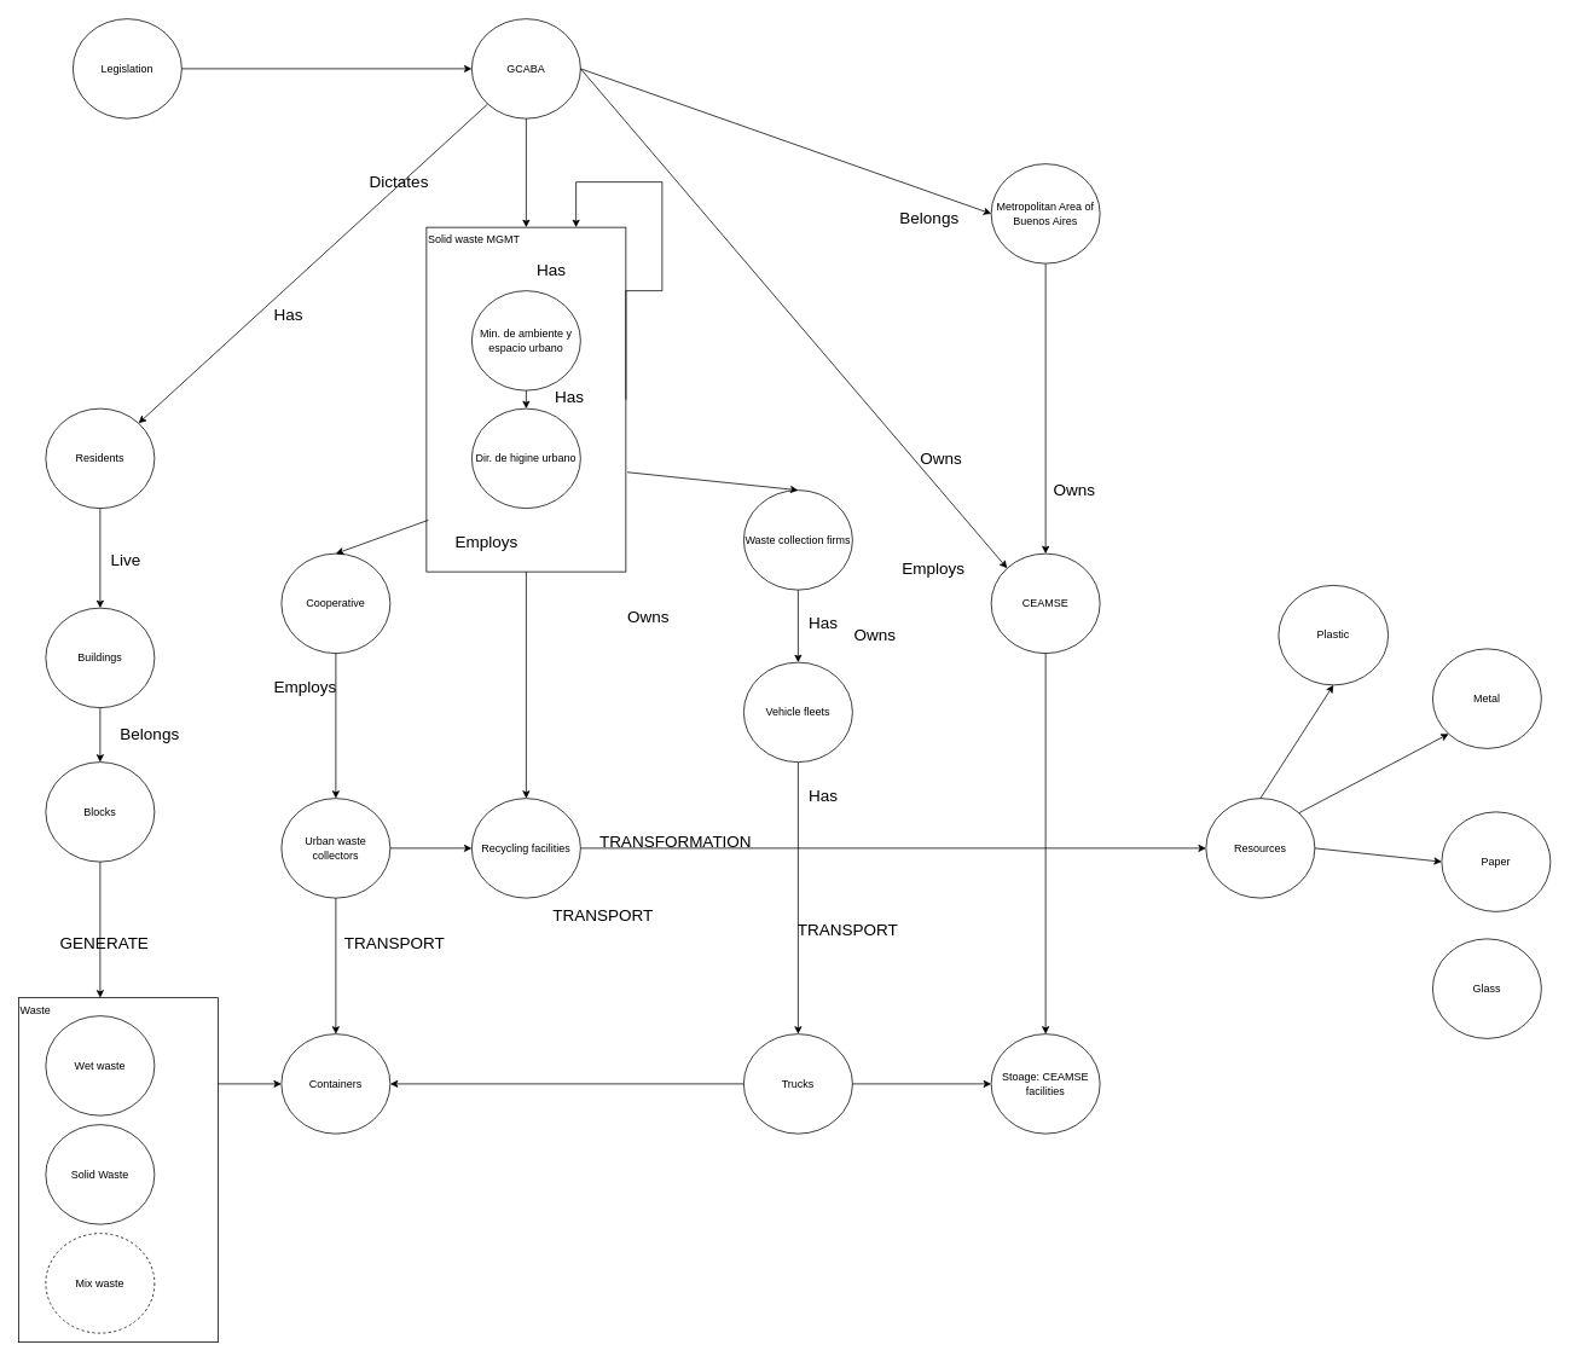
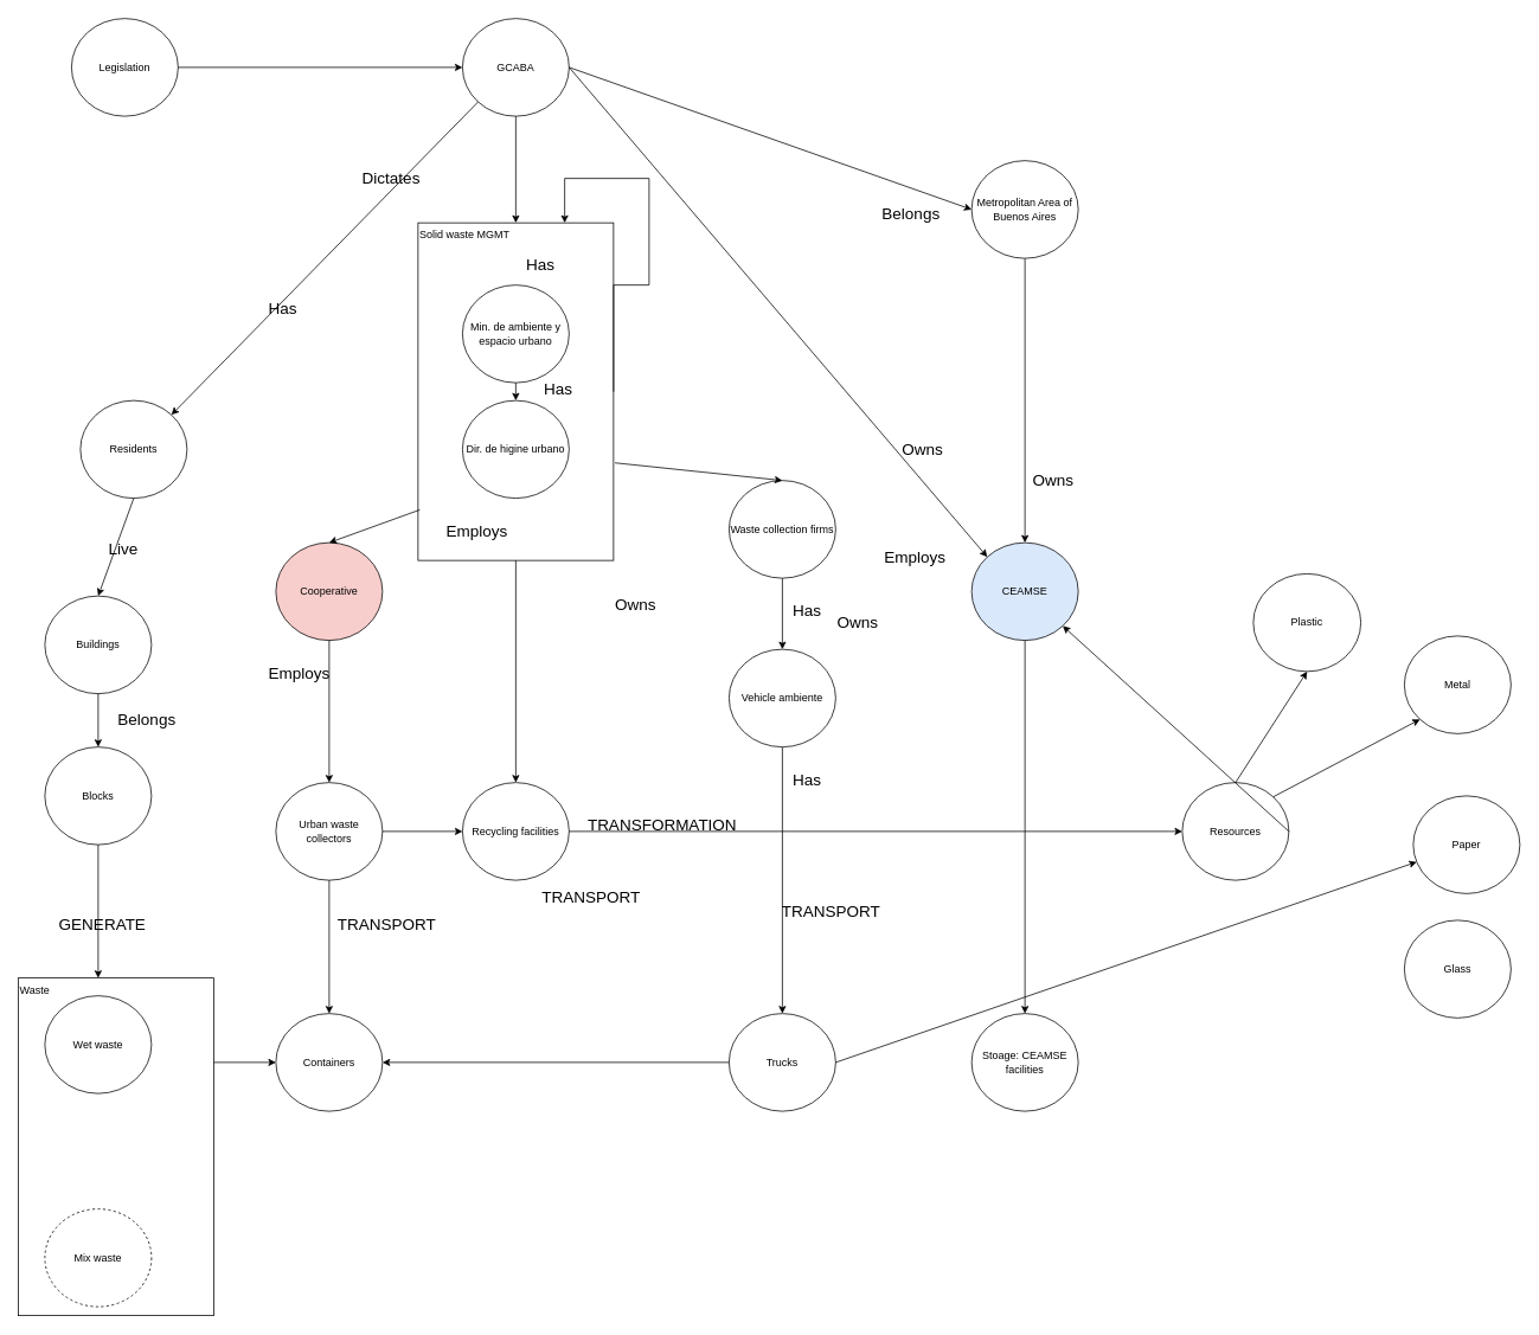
- <mxCell id="29" value="Residents" style="ellipse;whiteSpace=wrap;html=1;" parent="1" vertex="1"><mxGeometry x="50" y="450" width="120" height="110" as="geometry" /></mxCell>
+ <mxCell id="29" value="Residents" style="ellipse;whiteSpace=wrap;html=1;" parent="1" vertex="1"><mxGeometry x="90" y="450" width="120" height="110" as="geometry" /></mxCell>
- <mxCell id="4" value="Cooperative" style="ellipse;whiteSpace=wrap;html=1;" parent="1" vertex="1"><mxGeometry x="310" y="610" width="120" height="110" as="geometry" /></mxCell>
+ <mxCell id="4" value="Cooperative" style="ellipse;whiteSpace=wrap;html=1;fillColor=#f8cecc;" parent="1" vertex="1"><mxGeometry x="310" y="610" width="120" height="110" as="geometry" /></mxCell>
- <mxCell id="17" value="CEAMSE" style="ellipse;whiteSpace=wrap;html=1;" parent="1" vertex="1"><mxGeometry x="1093" y="610" width="120" height="110" as="geometry" /></mxCell>
+ <mxCell id="17" value="CEAMSE" style="ellipse;whiteSpace=wrap;html=1;fillColor=#dae8fc;" parent="1" vertex="1"><mxGeometry x="1093" y="610" width="120" height="110" as="geometry" /></mxCell>
- <mxCell id="24" value="Vehicle fleets" style="ellipse;whiteSpace=wrap;html=1;" parent="1" vertex="1"><mxGeometry x="820" y="730" width="120" height="110" as="geometry" /></mxCell>
+ <mxCell id="24" value="Vehicle ambiente" style="ellipse;whiteSpace=wrap;html=1;" parent="1" vertex="1"><mxGeometry x="820" y="730" width="120" height="110" as="geometry" /></mxCell>
- <mxCell id="68" value="" style="endArrow=classic;html=1;entryX=0;entryY=0.5;entryDx=0;entryDy=0;exitX=1;exitY=0.5;exitDx=0;exitDy=0;" parent="1" source="62" target="65" edge="1"><mxGeometry width="50" height="50" relative="1" as="geometry"><mxPoint x="1480" y="732.5" as="sourcePoint" /><mxPoint x="1260" y="1197.5" as="targetPoint" /></mxGeometry></mxCell>
+ <mxCell id="68" value="" style="endArrow=classic;html=1;exitX=1;exitY=0.5;exitDx=0;exitDy=0;" parent="1" source="62" target="17" edge="1"><mxGeometry width="50" height="50" relative="1" as="geometry"><mxPoint x="1480" y="732.5" as="sourcePoint" /><mxPoint x="1260" y="1197.5" as="targetPoint" /></mxGeometry></mxCell>
- <mxCell id="60" value="" style="endArrow=classic;html=1;exitX=1;exitY=0.5;exitDx=0;exitDy=0;entryX=0;entryY=0.5;entryDx=0;entryDy=0;" parent="1" source="25" target="26" edge="1"><mxGeometry width="50" height="50" relative="1" as="geometry"><mxPoint x="580" y="970" as="sourcePoint" /><mxPoint x="580" y="1219" as="targetPoint" /></mxGeometry></mxCell>
+ <mxCell id="60" value="" style="endArrow=classic;html=1;exitX=1;exitY=0.5;exitDx=0;exitDy=0;" parent="1" source="25" target="65" edge="1"><mxGeometry width="50" height="50" relative="1" as="geometry"><mxPoint x="580" y="970" as="sourcePoint" /><mxPoint x="580" y="1219" as="targetPoint" /></mxGeometry></mxCell>
- <mxCell id="73" value="Solid Waste" style="ellipse;whiteSpace=wrap;html=1;" parent="1" vertex="1"><mxGeometry x="50" y="1240" width="120" height="110" as="geometry" /></mxCell>
